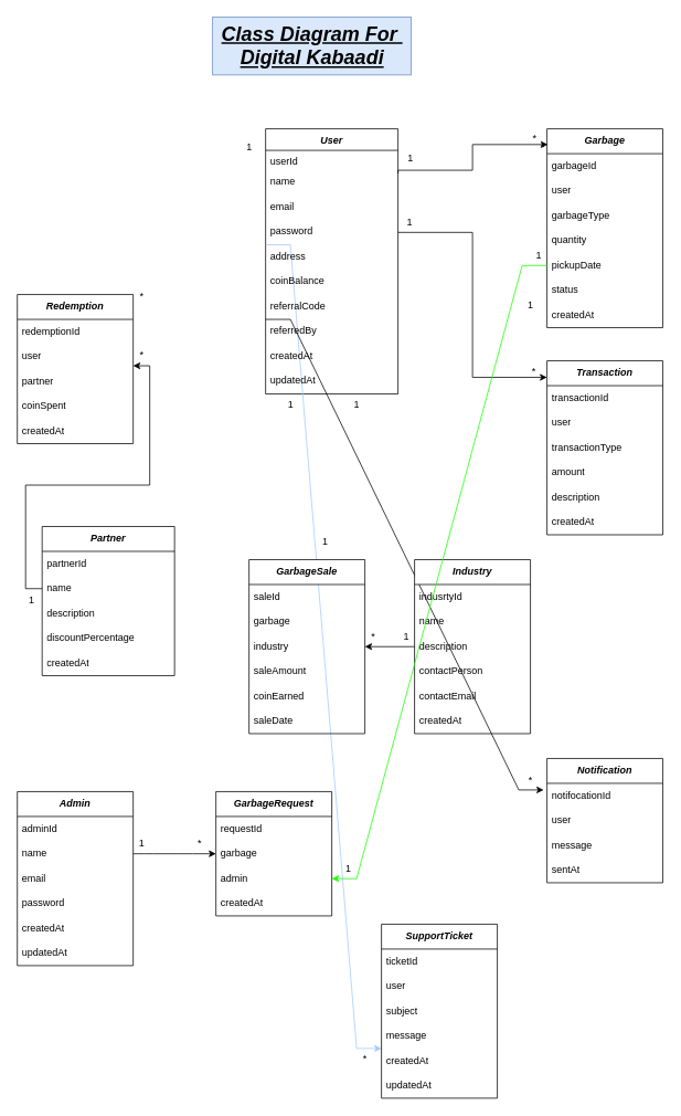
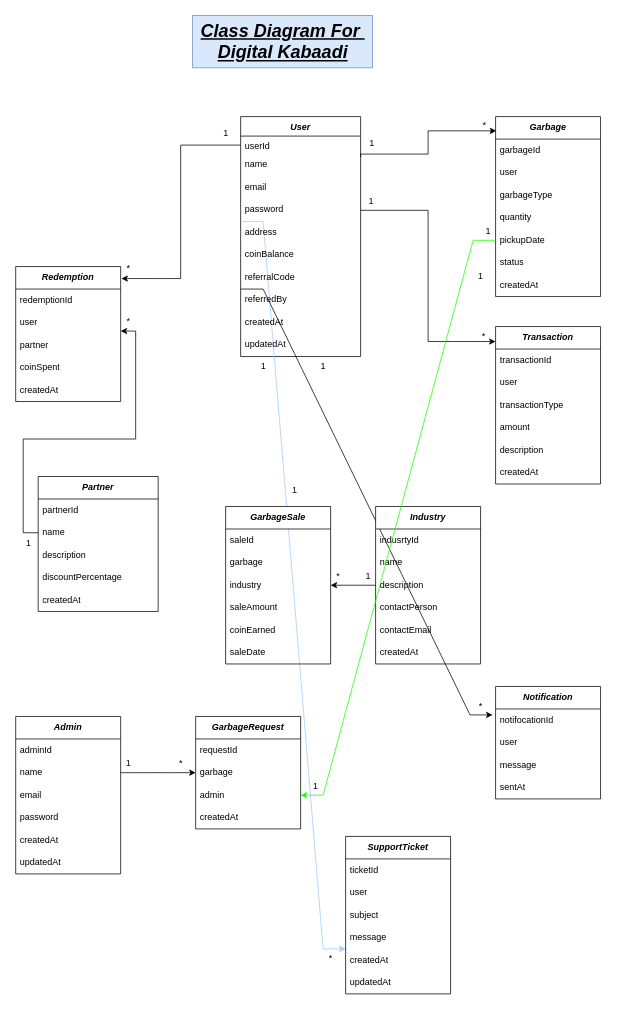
+ <mxCell id="50" style="edgeStyle=orthogonalEdgeStyle;rounded=0;orthogonalLoop=1;jettySize=auto;html=1;entryX=1.007;entryY=0.089;entryDx=0;entryDy=0;entryPerimeter=0;" edge="1" parent="1" source="3" target="43"><mxGeometry relative="1" as="geometry" /></mxCell>
